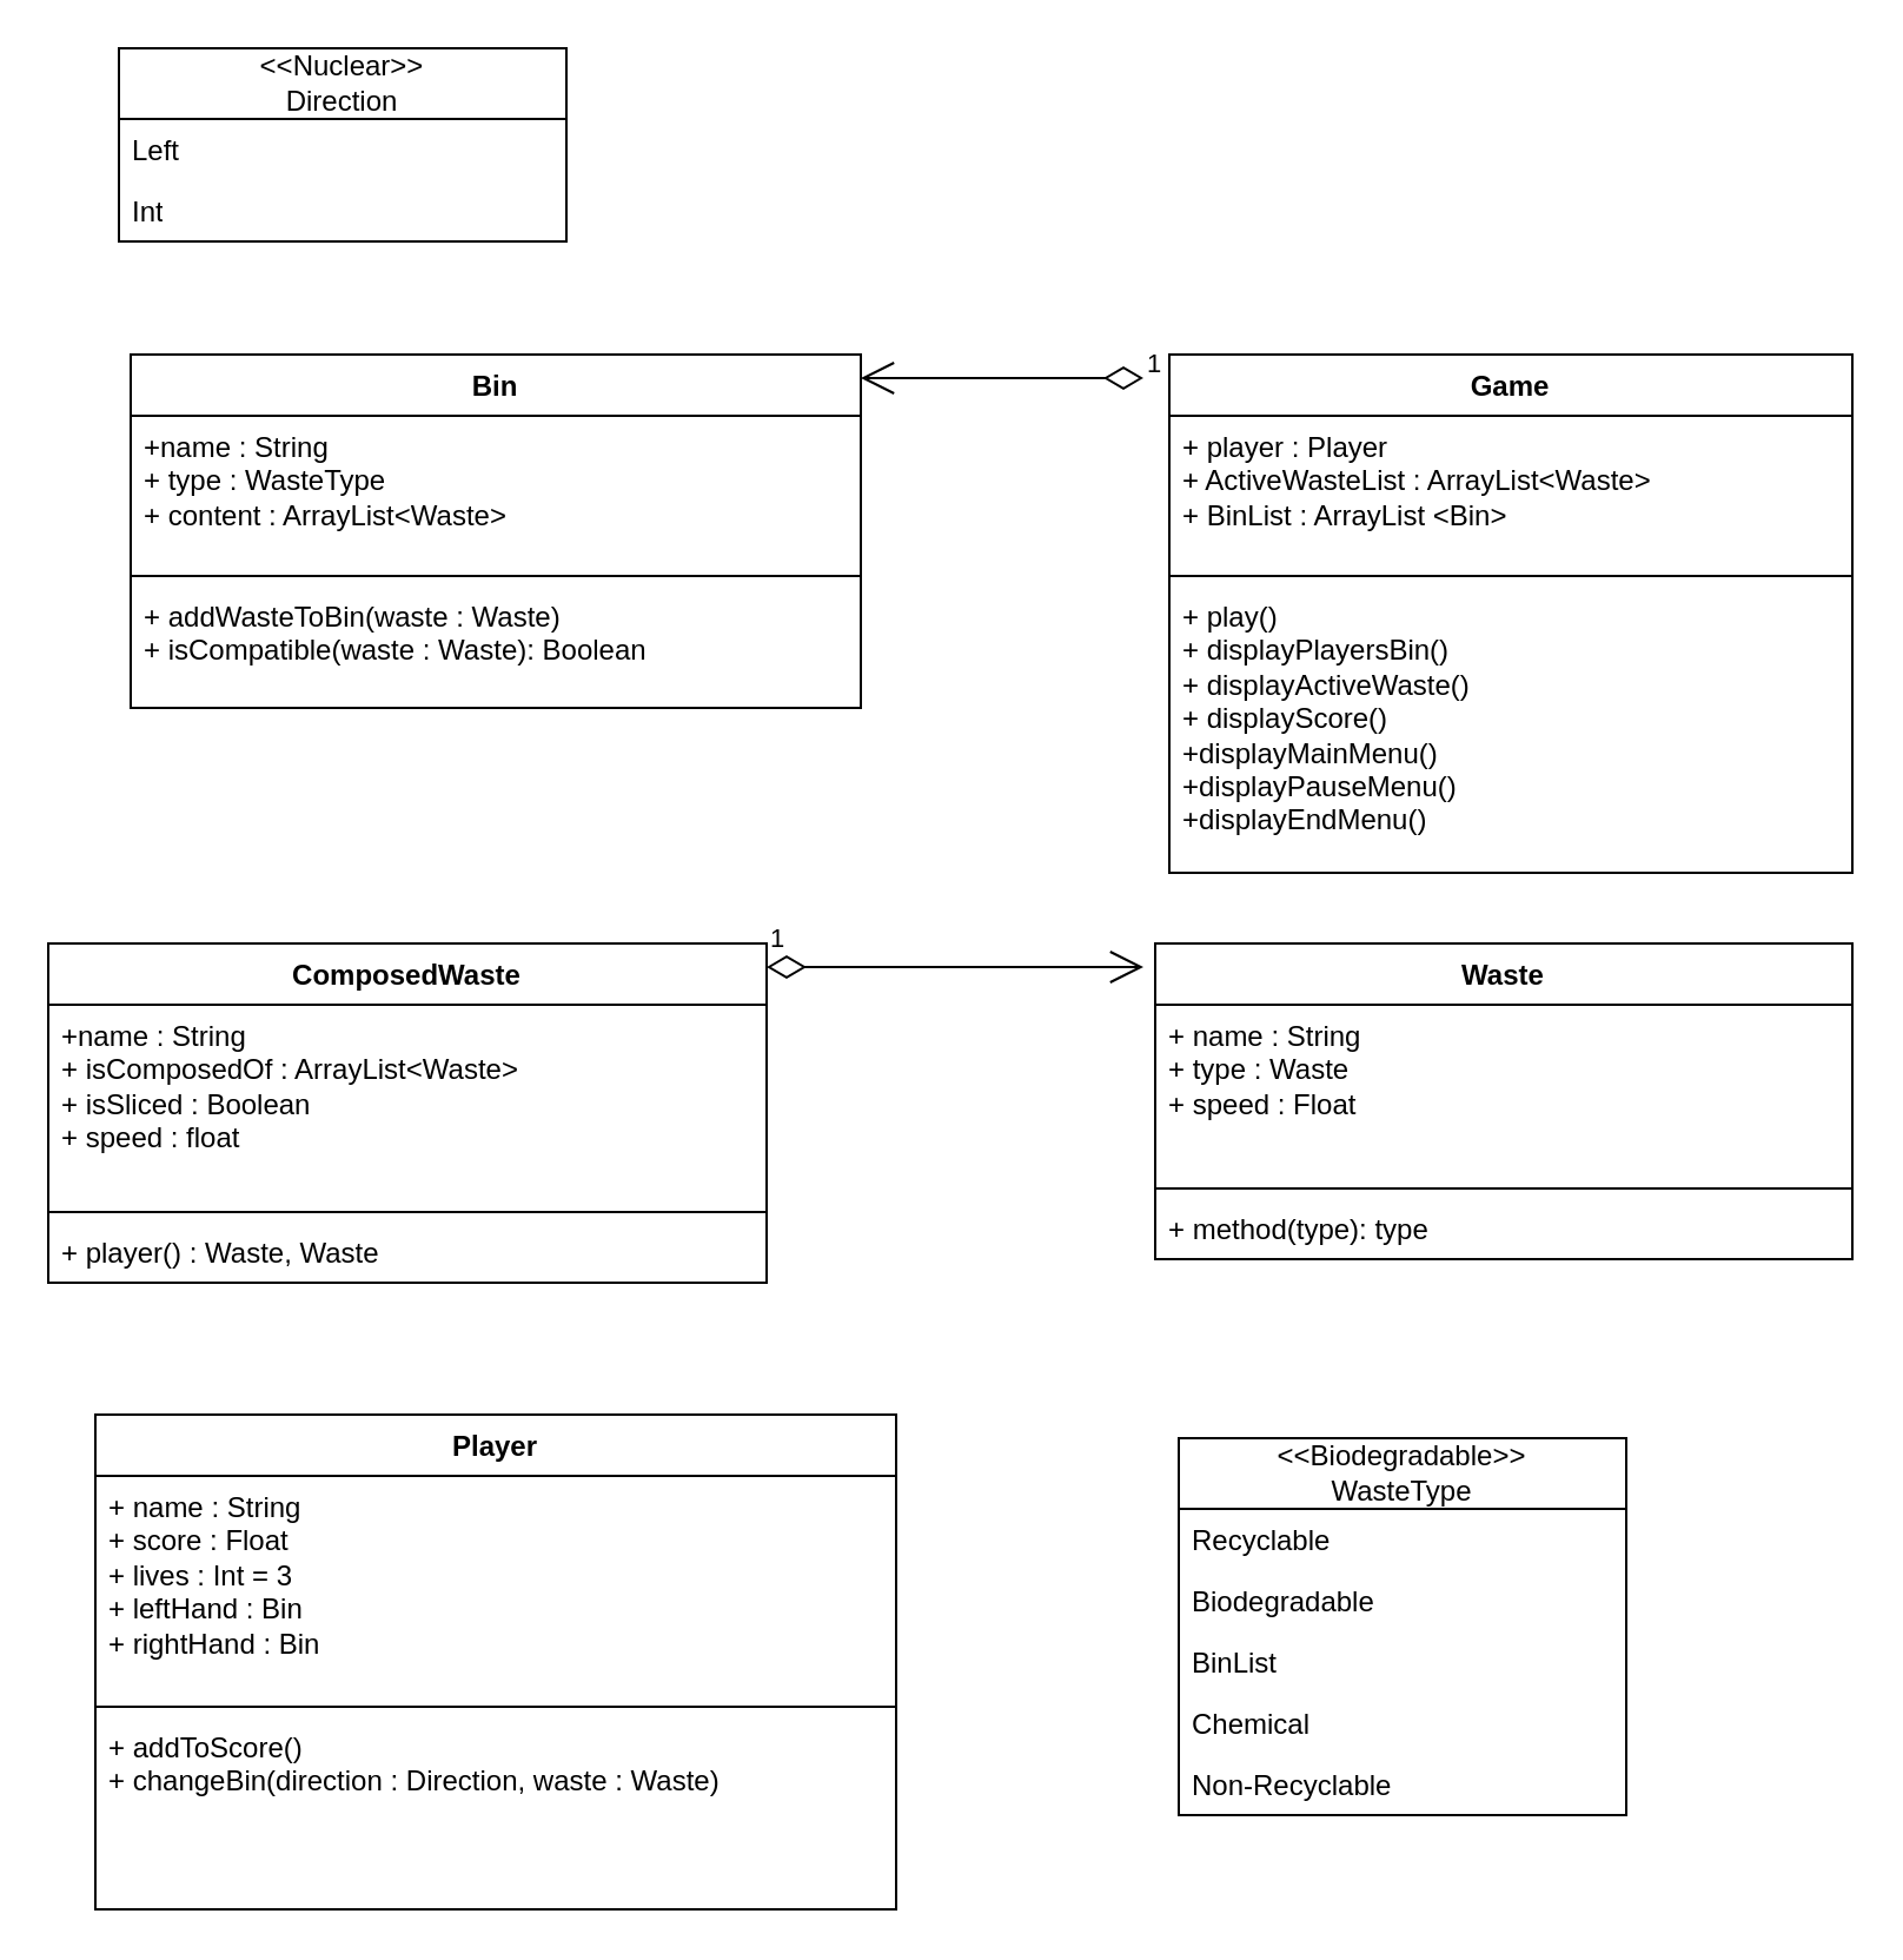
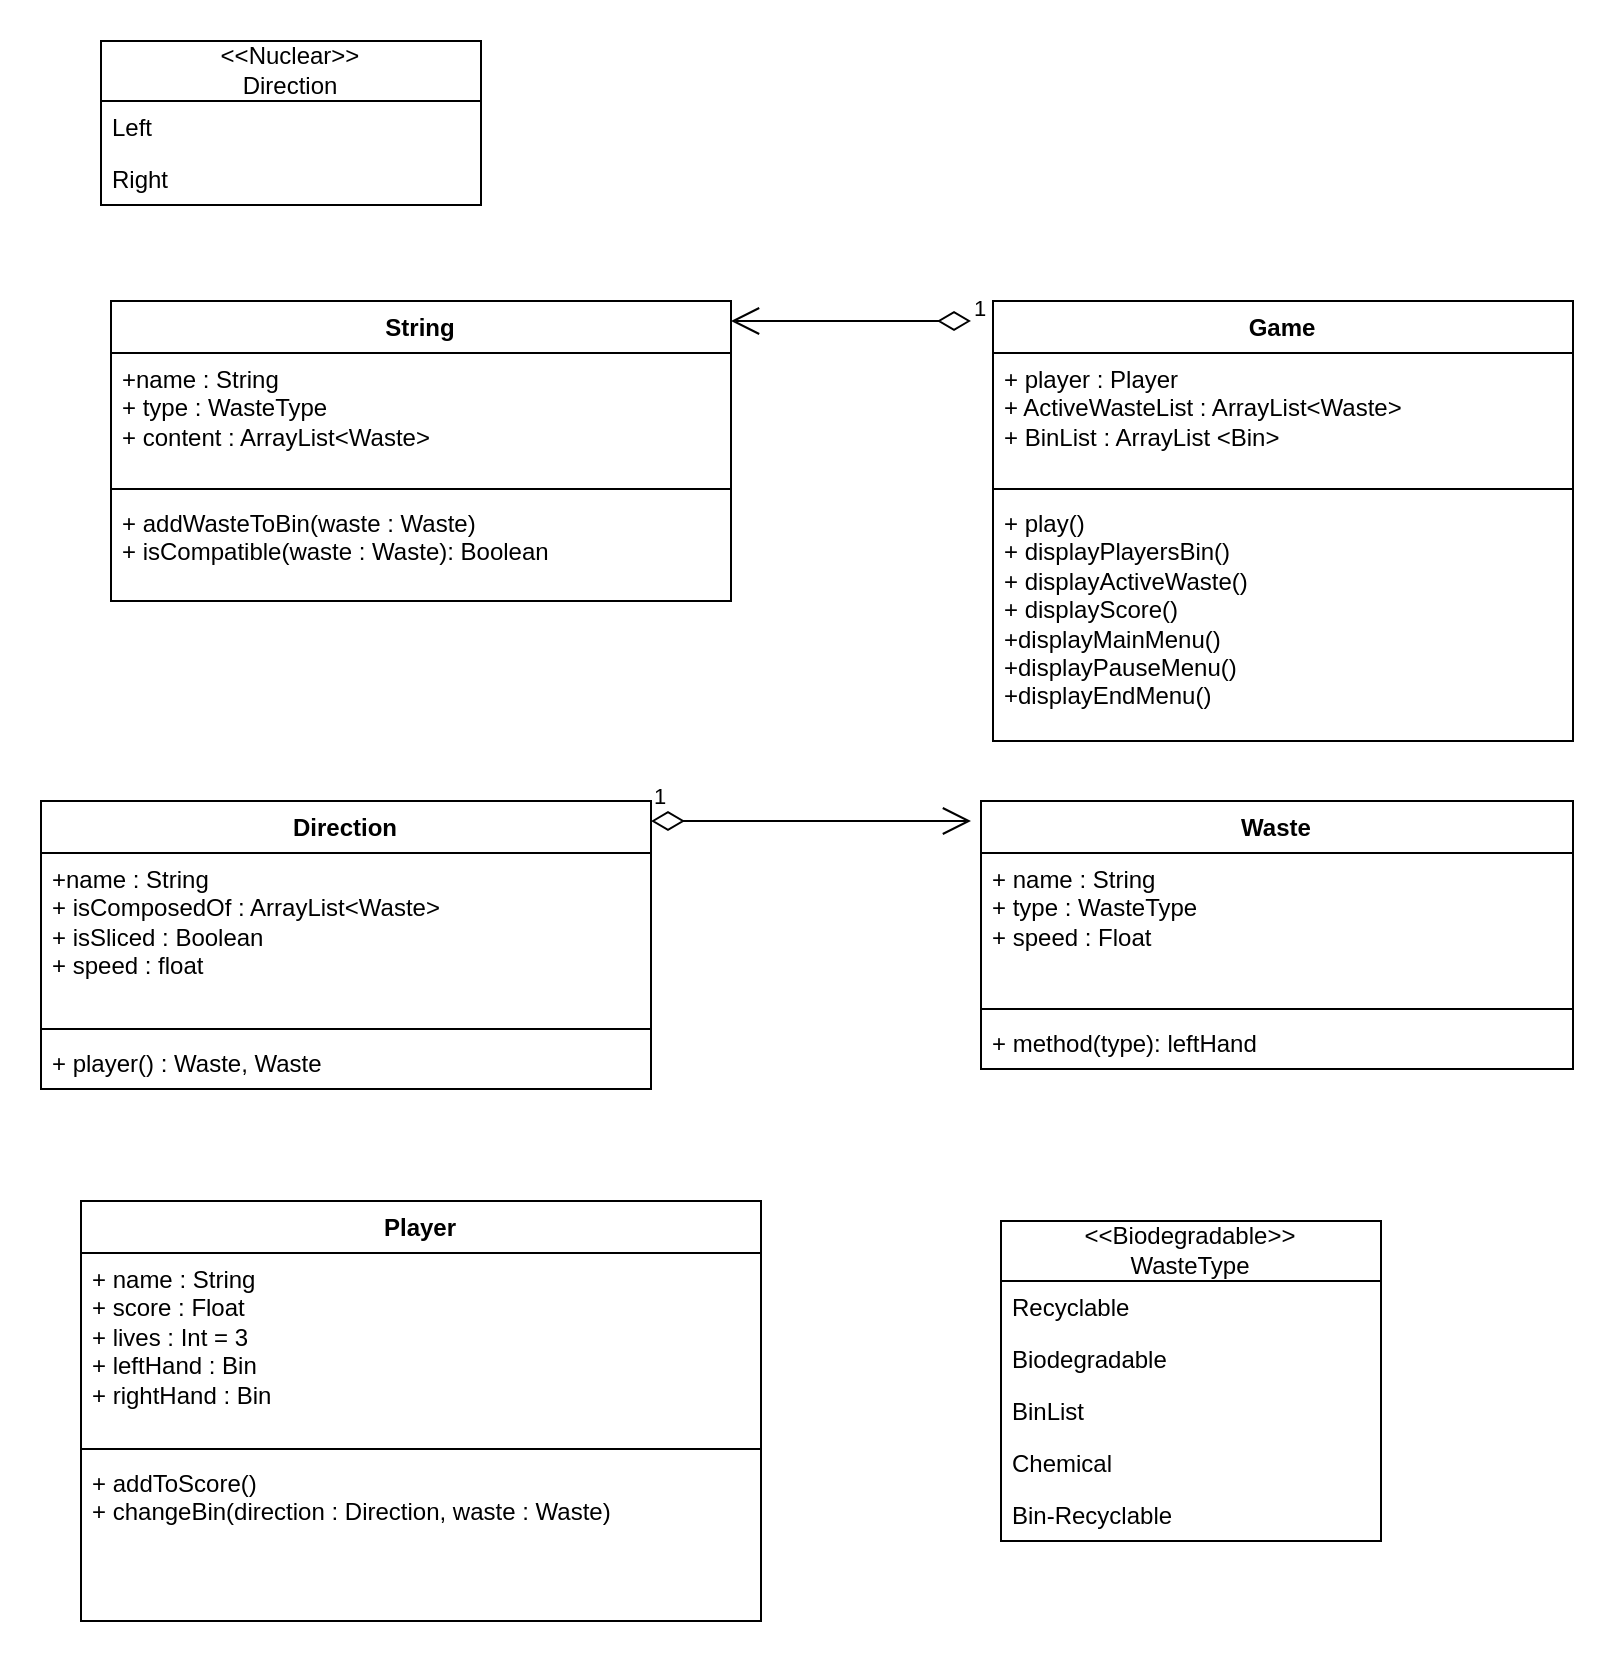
- <mxCell id="31" value="Int" style="text;strokeColor=none;fillColor=none;align=left;verticalAlign=top;spacingLeft=4;spacingRight=4;overflow=hidden;rotatable=0;points=[[0,0.5],[1,0.5]];portConstraint=eastwest;whiteSpace=wrap;html=1;" vertex="1" parent="29"><mxGeometry y="56" width="190" height="26" as="geometry" /></mxCell>
+ <mxCell id="31" value="Right" style="text;strokeColor=none;fillColor=none;align=left;verticalAlign=top;spacingLeft=4;spacingRight=4;overflow=hidden;rotatable=0;points=[[0,0.5],[1,0.5]];portConstraint=eastwest;whiteSpace=wrap;html=1;" vertex="1" parent="29"><mxGeometry y="56" width="190" height="26" as="geometry" /></mxCell>
- <mxCell id="2" value="Bin" style="swimlane;fontStyle=1;align=center;verticalAlign=top;childLayout=stackLayout;horizontal=1;startSize=26;horizontalStack=0;resizeParent=1;resizeParentMax=0;resizeLast=0;collapsible=1;marginBottom=0;whiteSpace=wrap;html=1;" vertex="1" parent="1"><mxGeometry x="55" y="150" width="310" height="150" as="geometry" /></mxCell>
+ <mxCell id="2" value="String" style="swimlane;fontStyle=1;align=center;verticalAlign=top;childLayout=stackLayout;horizontal=1;startSize=26;horizontalStack=0;resizeParent=1;resizeParentMax=0;resizeLast=0;collapsible=1;marginBottom=0;whiteSpace=wrap;html=1;" vertex="1" parent="1"><mxGeometry x="55" y="150" width="310" height="150" as="geometry" /></mxCell>
- <mxCell id="10" value="ComposedWaste" style="swimlane;fontStyle=1;align=center;verticalAlign=top;childLayout=stackLayout;horizontal=1;startSize=26;horizontalStack=0;resizeParent=1;resizeParentMax=0;resizeLast=0;collapsible=1;marginBottom=0;whiteSpace=wrap;html=1;" vertex="1" parent="1"><mxGeometry x="20" y="400" width="305" height="144" as="geometry" /></mxCell>
+ <mxCell id="10" value="Direction" style="swimlane;fontStyle=1;align=center;verticalAlign=top;childLayout=stackLayout;horizontal=1;startSize=26;horizontalStack=0;resizeParent=1;resizeParentMax=0;resizeLast=0;collapsible=1;marginBottom=0;whiteSpace=wrap;html=1;" vertex="1" parent="1"><mxGeometry x="20" y="400" width="305" height="144" as="geometry" /></mxCell>
- <mxCell id="7" value="+ name : String&lt;br&gt;&lt;div&gt;+ type : Waste&lt;br&gt;&lt;/div&gt;&lt;div&gt;+ speed : Float&lt;br&gt;&lt;/div&gt;" style="text;strokeColor=none;fillColor=none;align=left;verticalAlign=top;spacingLeft=4;spacingRight=4;overflow=hidden;rotatable=0;points=[[0,0.5],[1,0.5]];portConstraint=eastwest;whiteSpace=wrap;html=1;" vertex="1" parent="6"><mxGeometry y="26" width="296" height="74" as="geometry" /></mxCell>
+ <mxCell id="7" value="+ name : String&lt;br&gt;&lt;div&gt;+ type : WasteType&lt;br&gt;&lt;/div&gt;&lt;div&gt;+ speed : Float&lt;br&gt;&lt;/div&gt;" style="text;strokeColor=none;fillColor=none;align=left;verticalAlign=top;spacingLeft=4;spacingRight=4;overflow=hidden;rotatable=0;points=[[0,0.5],[1,0.5]];portConstraint=eastwest;whiteSpace=wrap;html=1;" vertex="1" parent="6"><mxGeometry y="26" width="296" height="74" as="geometry" /></mxCell>
- <mxCell id="9" value="+ method(type): type" style="text;strokeColor=none;fillColor=none;align=left;verticalAlign=top;spacingLeft=4;spacingRight=4;overflow=hidden;rotatable=0;points=[[0,0.5],[1,0.5]];portConstraint=eastwest;whiteSpace=wrap;html=1;" vertex="1" parent="6"><mxGeometry y="108" width="296" height="26" as="geometry" /></mxCell>
+ <mxCell id="9" value="+ method(type): leftHand" style="text;strokeColor=none;fillColor=none;align=left;verticalAlign=top;spacingLeft=4;spacingRight=4;overflow=hidden;rotatable=0;points=[[0,0.5],[1,0.5]];portConstraint=eastwest;whiteSpace=wrap;html=1;" vertex="1" parent="6"><mxGeometry y="108" width="296" height="26" as="geometry" /></mxCell>
- <mxCell id="20" value="Non-Recyclable" style="text;strokeColor=none;fillColor=none;align=left;verticalAlign=top;spacingLeft=4;spacingRight=4;overflow=hidden;rotatable=0;points=[[0,0.5],[1,0.5]];portConstraint=eastwest;whiteSpace=wrap;html=1;" vertex="1" parent="15"><mxGeometry y="134" width="190" height="26" as="geometry" /></mxCell>
+ <mxCell id="20" value="Bin-Recyclable" style="text;strokeColor=none;fillColor=none;align=left;verticalAlign=top;spacingLeft=4;spacingRight=4;overflow=hidden;rotatable=0;points=[[0,0.5],[1,0.5]];portConstraint=eastwest;whiteSpace=wrap;html=1;" vertex="1" parent="15"><mxGeometry y="134" width="190" height="26" as="geometry" /></mxCell>
